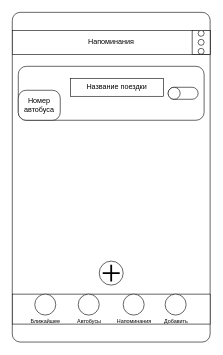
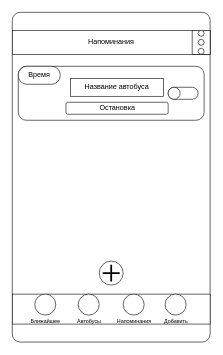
+ <mxCell id="11" value="Время" style="rounded=1;whiteSpace=wrap;html=1;arcSize=48;" vertex="1" parent="4"><mxGeometry width="70" height="30" as="geometry" /></mxCell>
- <mxCell id="9" value="Название поездки" style="rounded=0;whiteSpace=wrap;html=1;" vertex="1" parent="4"><mxGeometry x="87.25" y="20" width="155" height="30" as="geometry" /></mxCell>
+ <mxCell id="9" value="Название автобуса" style="rounded=0;whiteSpace=wrap;html=1;" vertex="1" parent="4"><mxGeometry x="87.25" y="20" width="155" height="30" as="geometry" /></mxCell>
- <mxCell id="8" value="Номер автобуса" style="rounded=1;whiteSpace=wrap;html=1;arcSize=26;" vertex="1" parent="4"><mxGeometry y="40" width="70" height="50" as="geometry" /></mxCell>
+ <mxCell id="10" value="Остановка" style="rounded=1;whiteSpace=wrap;html=1;" vertex="1" parent="4"><mxGeometry x="79.5" y="60" width="170.5" height="20" as="geometry" /></mxCell>
